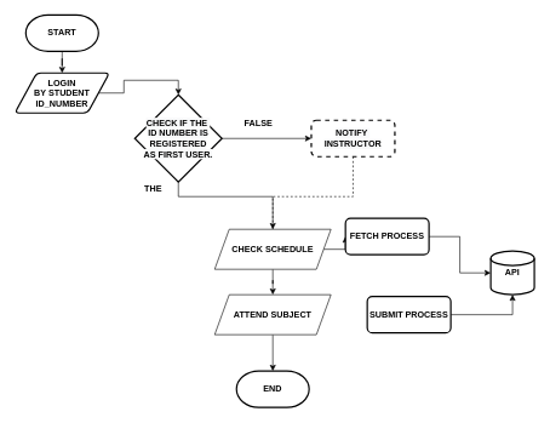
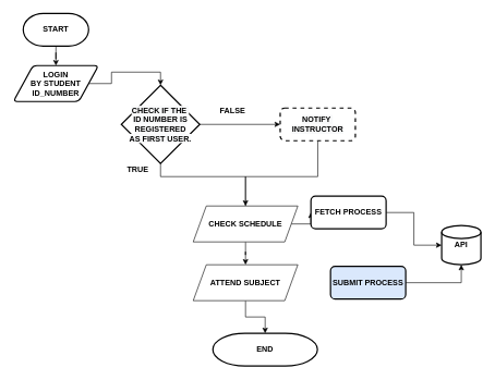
- <mxCell id="13" value="&lt;b&gt;THE&lt;/b&gt;" style="text;html=1;align=center;verticalAlign=middle;resizable=0;points=[];autosize=1;" vertex="1" parent="1"><mxGeometry x="185" y="250" width="50" height="20" as="geometry" /></mxCell>
+ <mxCell id="13" value="&lt;b&gt;TRUE&lt;/b&gt;" style="text;html=1;align=center;verticalAlign=middle;resizable=0;points=[];autosize=1;" vertex="1" parent="1"><mxGeometry x="185" y="250" width="50" height="20" as="geometry" /></mxCell>
- <mxCell id="17" style="edgeStyle=orthogonalEdgeStyle;rounded=0;orthogonalLoop=1;jettySize=auto;html=1;entryX=0.5;entryY=0;entryDx=0;entryDy=0;dashed=1;" edge="1" parent="1" source="18" target="12"><mxGeometry relative="1" as="geometry"><Array as="points"><mxPoint x="486" y="270" /><mxPoint x="375" y="270" /></Array></mxGeometry></mxCell>
+ <mxCell id="17" style="edgeStyle=orthogonalEdgeStyle;rounded=0;orthogonalLoop=1;jettySize=auto;html=1;entryX=0.5;entryY=0;entryDx=0;entryDy=0;" edge="1" parent="1" source="18" target="12"><mxGeometry relative="1" as="geometry"><Array as="points"><mxPoint x="486" y="270" /><mxPoint x="375" y="270" /></Array></mxGeometry></mxCell>
- <mxCell id="22" value="SUBMIT PROCESS" style="rounded=1;whiteSpace=wrap;html=1;absoluteArcSize=1;arcSize=14;strokeWidth=2;fontStyle=1" vertex="1" parent="1"><mxGeometry x="505" y="407.5" width="115" height="50" as="geometry" /></mxCell>
+ <mxCell id="22" value="SUBMIT PROCESS" style="rounded=1;whiteSpace=wrap;html=1;absoluteArcSize=1;arcSize=14;strokeWidth=2;fontStyle=1;fillColor=#dae8fc;" vertex="1" parent="1"><mxGeometry x="505" y="407.5" width="115" height="50" as="geometry" /></mxCell>
- <mxCell id="23" value="&lt;b&gt;END&lt;/b&gt;" style="strokeWidth=2;html=1;shape=mxgraph.flowchart.terminator;whiteSpace=wrap;" vertex="1" parent="1"><mxGeometry x="325" y="510" width="100" height="50" as="geometry" /></mxCell>
+ <mxCell id="23" value="&lt;b&gt;END&lt;/b&gt;" style="strokeWidth=2;html=1;shape=mxgraph.flowchart.terminator;whiteSpace=wrap;" vertex="1" parent="1"><mxGeometry x="325" y="510" width="160" height="50" as="geometry" /></mxCell>
